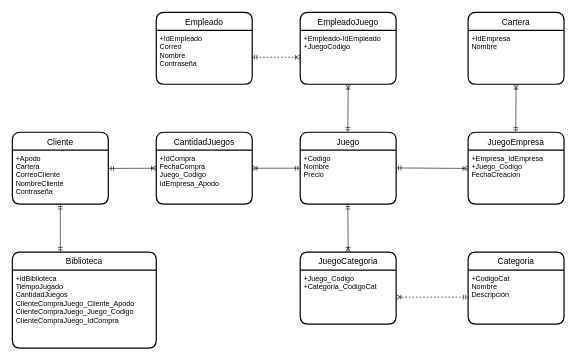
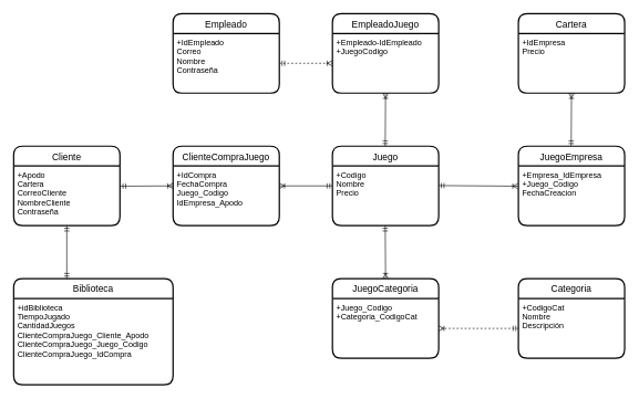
- <mxCell id="11" value="+IdEmpresa&#10;Nombre" style="align=left;strokeColor=none;fillColor=none;spacingLeft=4;fontSize=12;verticalAlign=top;resizable=0;rotatable=0;part=1;" vertex="1" parent="10"><mxGeometry y="30" width="160" height="90" as="geometry" /></mxCell>
+ <mxCell id="11" value="+IdEmpresa&#10;Precio" style="align=left;strokeColor=none;fillColor=none;spacingLeft=4;fontSize=12;verticalAlign=top;resizable=0;rotatable=0;part=1;" vertex="1" parent="10"><mxGeometry y="30" width="160" height="90" as="geometry" /></mxCell>
- <mxCell id="22" value="CantidadJuegos" style="swimlane;childLayout=stackLayout;horizontal=1;startSize=30;horizontalStack=0;rounded=1;fontSize=14;fontStyle=0;strokeWidth=2;resizeParent=0;resizeLast=1;shadow=0;dashed=0;align=center;" vertex="1" parent="1"><mxGeometry x="260" y="220" width="160" height="120" as="geometry" /></mxCell>
+ <mxCell id="22" value="ClienteCompraJuego" style="swimlane;childLayout=stackLayout;horizontal=1;startSize=30;horizontalStack=0;rounded=1;fontSize=14;fontStyle=0;strokeWidth=2;resizeParent=0;resizeLast=1;shadow=0;dashed=0;align=center;" vertex="1" parent="1"><mxGeometry x="260" y="220" width="160" height="120" as="geometry" /></mxCell>
